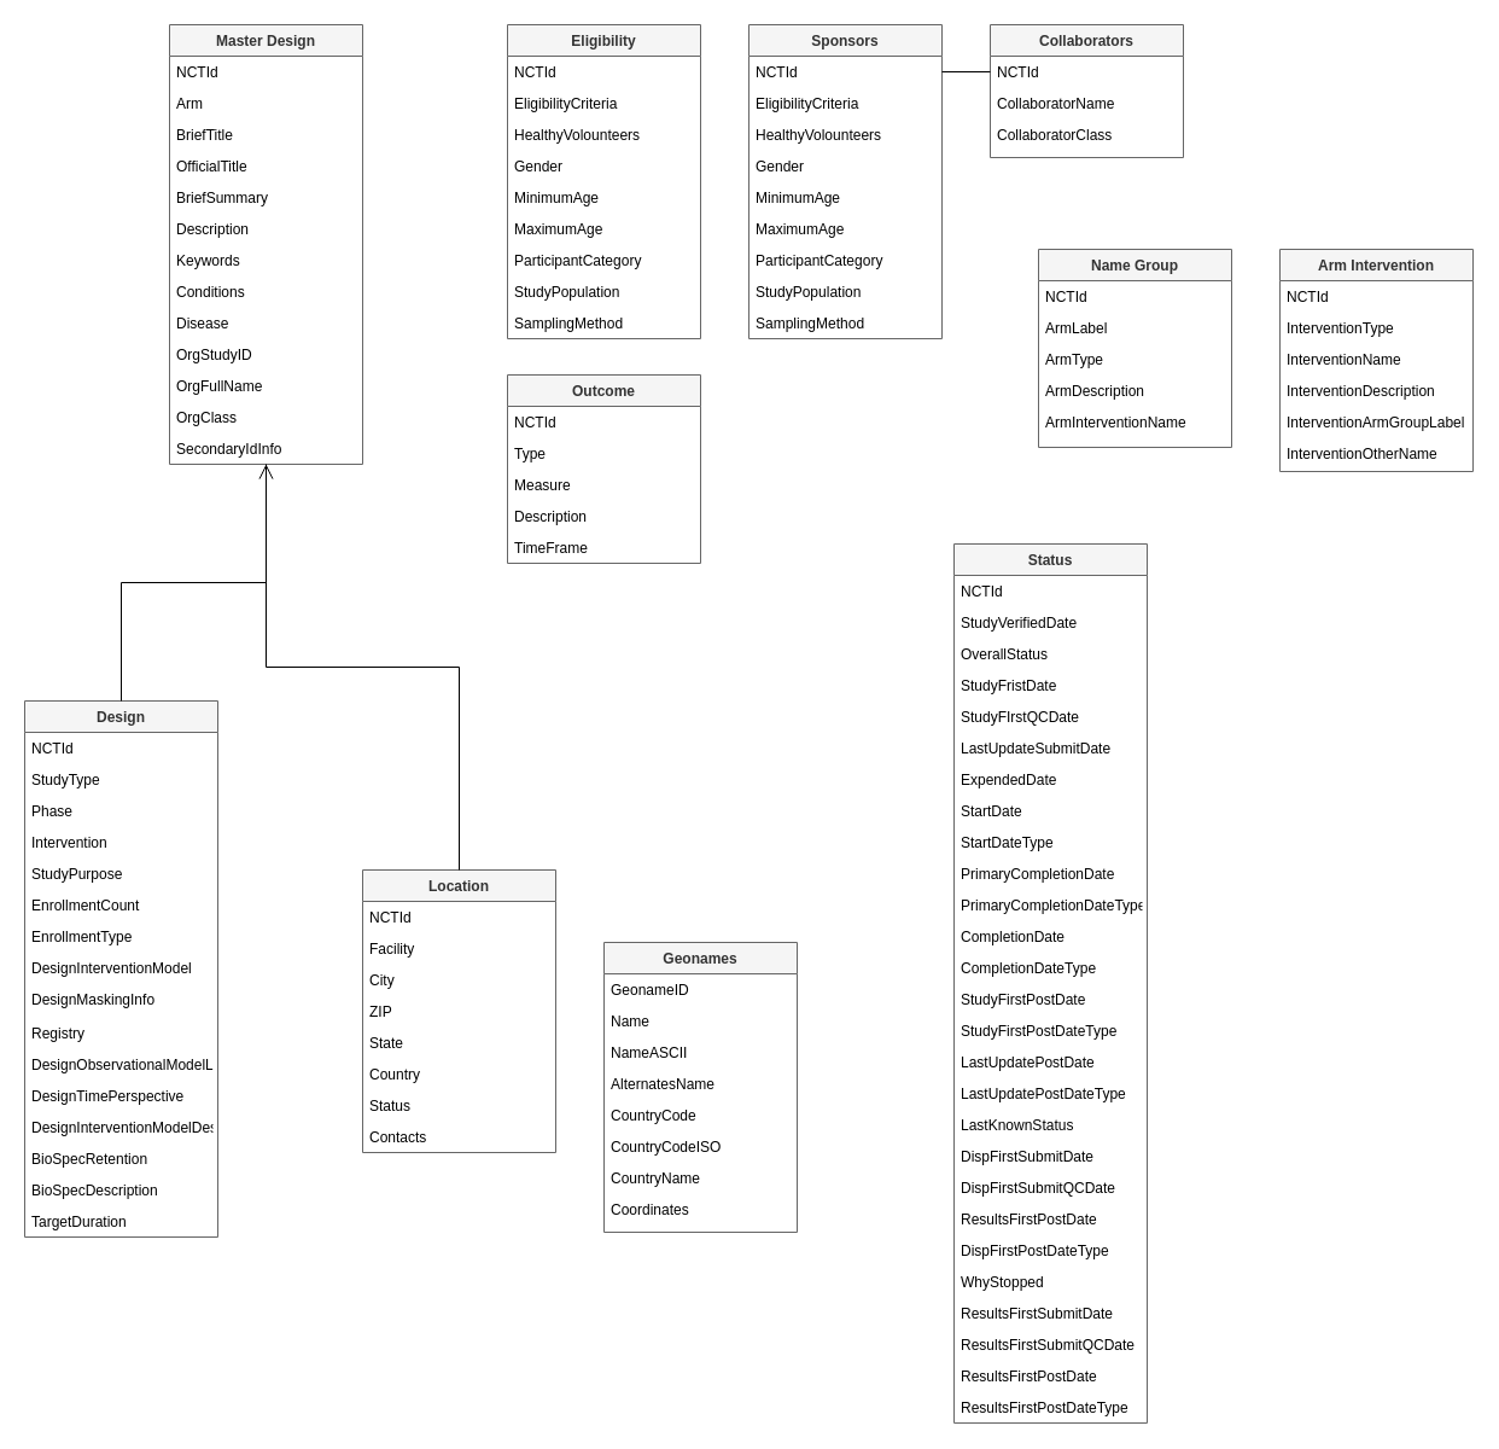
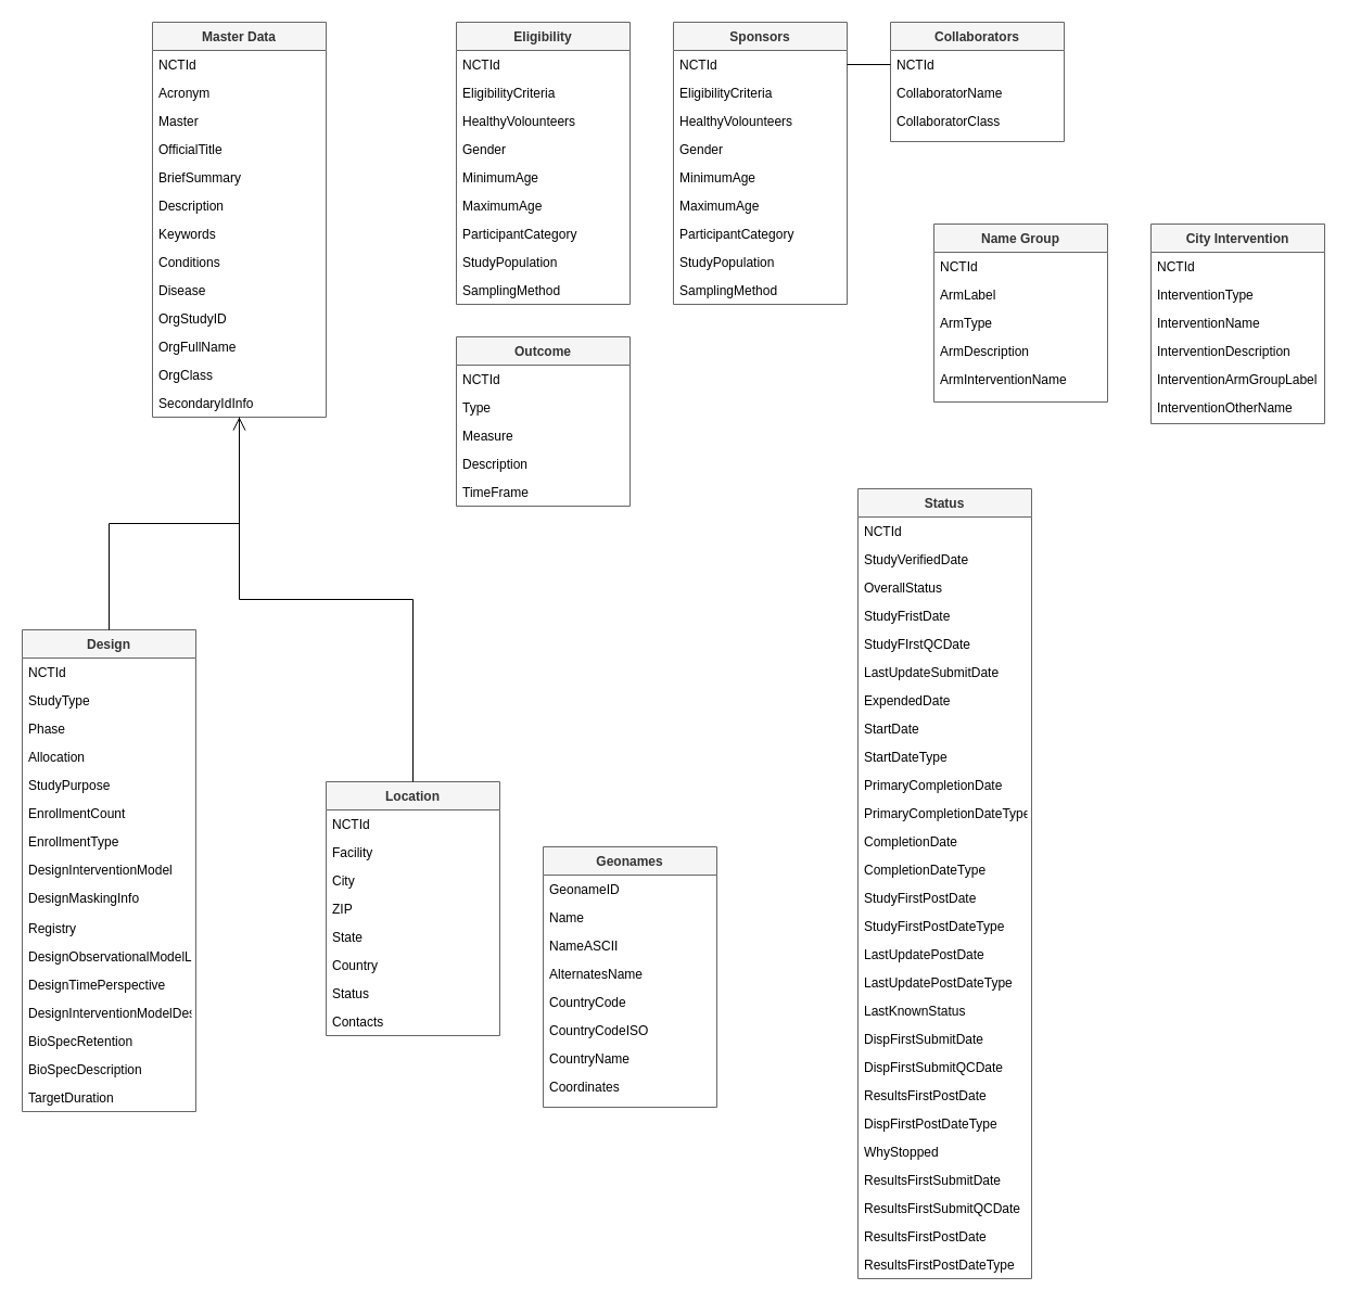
- <mxCell id="2" value="Master Design" style="swimlane;fontStyle=1;align=center;verticalAlign=top;childLayout=stackLayout;horizontal=1;startSize=26;horizontalStack=0;resizeParent=1;resizeLast=0;collapsible=1;marginBottom=0;rounded=0;shadow=0;strokeWidth=1;labelBackgroundColor=none;fillColor=#f5f5f5;fontColor=#333333;strokeColor=#666666;" parent="1" vertex="1"><mxGeometry x="140" y="20" width="160" height="364" as="geometry"><mxRectangle x="230" y="140" width="160" height="26" as="alternateBounds" /></mxGeometry></mxCell>
+ <mxCell id="2" value="Master Data" style="swimlane;fontStyle=1;align=center;verticalAlign=top;childLayout=stackLayout;horizontal=1;startSize=26;horizontalStack=0;resizeParent=1;resizeLast=0;collapsible=1;marginBottom=0;rounded=0;shadow=0;strokeWidth=1;labelBackgroundColor=none;fillColor=#f5f5f5;fontColor=#333333;strokeColor=#666666;" parent="1" vertex="1"><mxGeometry x="140" y="20" width="160" height="364" as="geometry"><mxRectangle x="230" y="140" width="160" height="26" as="alternateBounds" /></mxGeometry></mxCell>
- <mxCell id="4" value="Arm" style="text;align=left;verticalAlign=top;spacingLeft=4;spacingRight=4;overflow=hidden;rotatable=0;points=[[0,0.5],[1,0.5]];portConstraint=eastwest;" parent="2" vertex="1"><mxGeometry y="52" width="160" height="26" as="geometry" /></mxCell>
+ <mxCell id="4" value="Acronym" style="text;align=left;verticalAlign=top;spacingLeft=4;spacingRight=4;overflow=hidden;rotatable=0;points=[[0,0.5],[1,0.5]];portConstraint=eastwest;" parent="2" vertex="1"><mxGeometry y="52" width="160" height="26" as="geometry" /></mxCell>
- <mxCell id="5" value="BriefTitle" style="text;align=left;verticalAlign=top;spacingLeft=4;spacingRight=4;overflow=hidden;rotatable=0;points=[[0,0.5],[1,0.5]];portConstraint=eastwest;rounded=0;shadow=0;html=0;" parent="2" vertex="1"><mxGeometry y="78" width="160" height="26" as="geometry" /></mxCell>
+ <mxCell id="5" value="Master" style="text;align=left;verticalAlign=top;spacingLeft=4;spacingRight=4;overflow=hidden;rotatable=0;points=[[0,0.5],[1,0.5]];portConstraint=eastwest;rounded=0;shadow=0;html=0;" parent="2" vertex="1"><mxGeometry y="78" width="160" height="26" as="geometry" /></mxCell>
- <mxCell id="118" value="Arm Intervention" style="swimlane;fontStyle=1;align=center;verticalAlign=top;childLayout=stackLayout;horizontal=1;startSize=26;horizontalStack=0;resizeParent=1;resizeLast=0;collapsible=1;marginBottom=0;rounded=0;shadow=0;strokeWidth=1;fillColor=#f5f5f5;fontColor=#333333;strokeColor=#666666;" vertex="1" parent="1"><mxGeometry x="1060" y="206" width="160" height="184" as="geometry"><mxRectangle x="550" y="140" width="160" height="26" as="alternateBounds" /></mxGeometry></mxCell>
+ <mxCell id="118" value="City Intervention" style="swimlane;fontStyle=1;align=center;verticalAlign=top;childLayout=stackLayout;horizontal=1;startSize=26;horizontalStack=0;resizeParent=1;resizeLast=0;collapsible=1;marginBottom=0;rounded=0;shadow=0;strokeWidth=1;fillColor=#f5f5f5;fontColor=#333333;strokeColor=#666666;" vertex="1" parent="1"><mxGeometry x="1060" y="206" width="160" height="184" as="geometry"><mxRectangle x="550" y="140" width="160" height="26" as="alternateBounds" /></mxGeometry></mxCell>
- <mxCell id="20" value="Intervention" style="text;align=left;verticalAlign=top;spacingLeft=4;spacingRight=4;overflow=hidden;rotatable=0;points=[[0,0.5],[1,0.5]];portConstraint=eastwest;rounded=0;shadow=0;html=0;" parent="16" vertex="1"><mxGeometry y="104" width="160" height="26" as="geometry" /></mxCell>
+ <mxCell id="20" value="Allocation" style="text;align=left;verticalAlign=top;spacingLeft=4;spacingRight=4;overflow=hidden;rotatable=0;points=[[0,0.5],[1,0.5]];portConstraint=eastwest;rounded=0;shadow=0;html=0;" parent="16" vertex="1"><mxGeometry y="104" width="160" height="26" as="geometry" /></mxCell>
